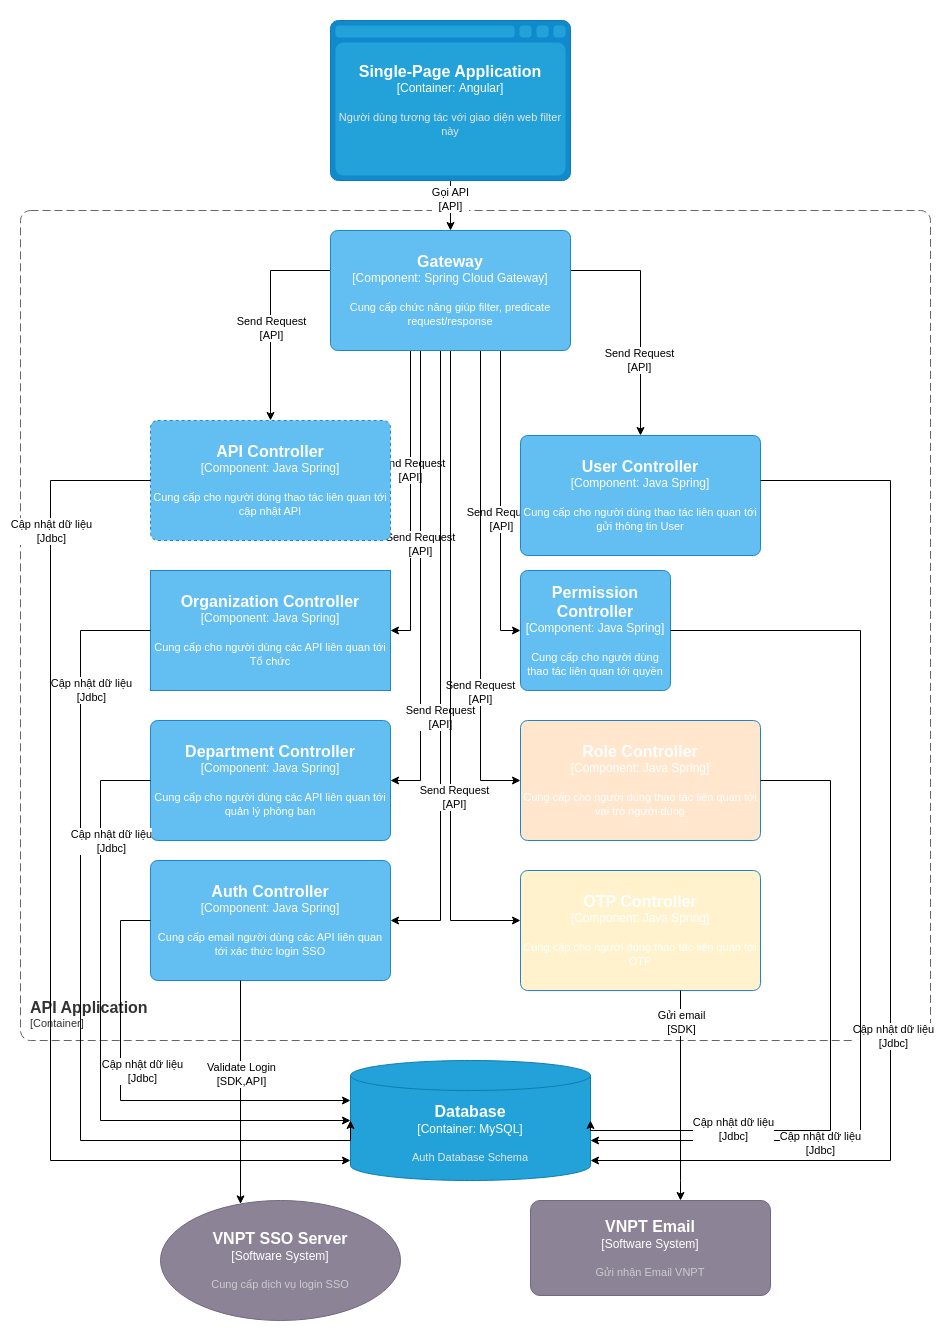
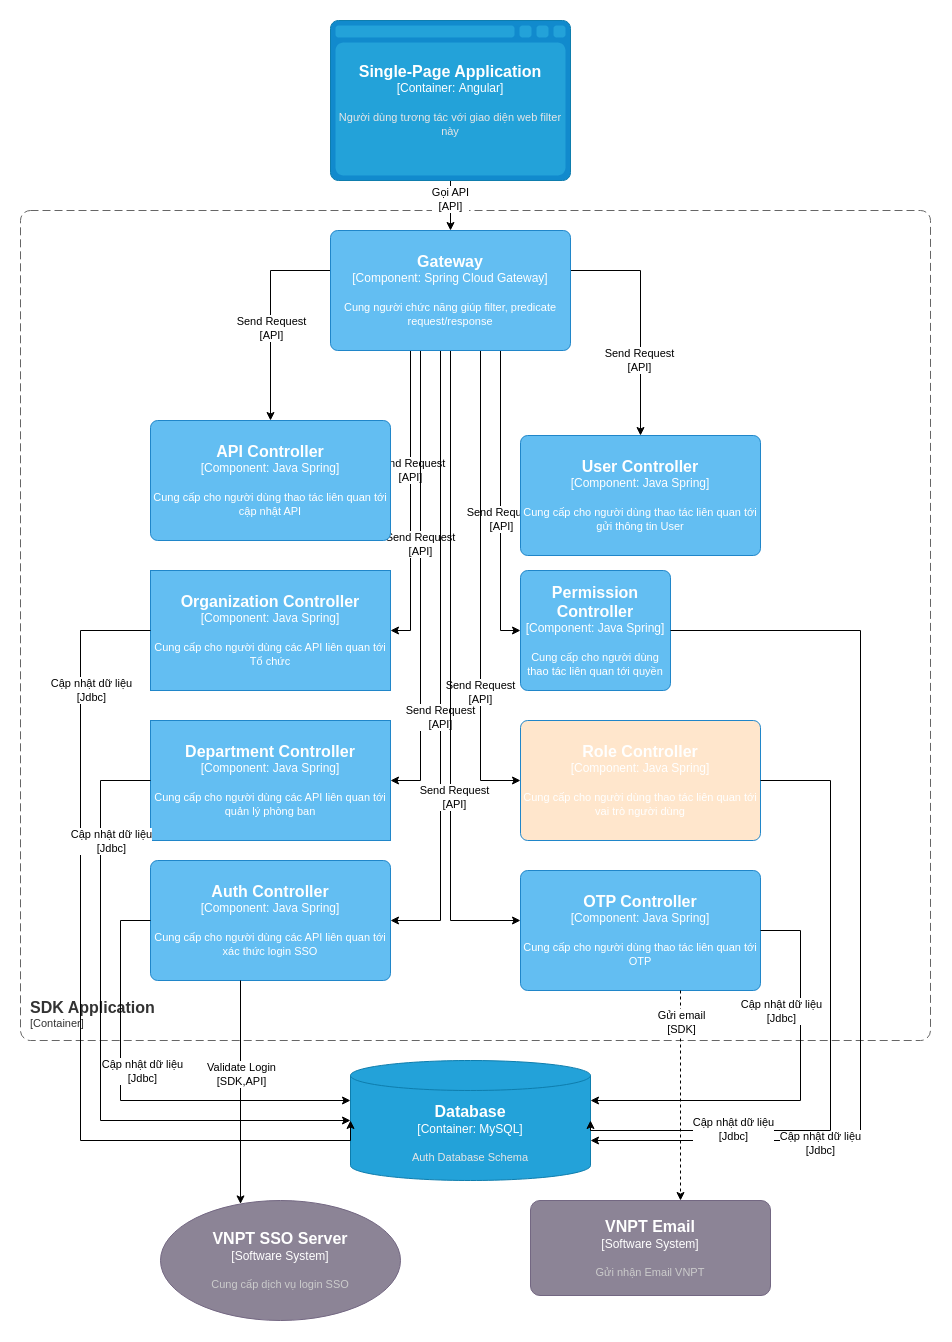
- <mxCell id="50" value="&lt;font style=&quot;font-size: 16px&quot;&gt;&lt;b&gt;Gateway&lt;/b&gt;&lt;/font&gt;&lt;div&gt;[Component: Spring Cloud Gateway]&lt;/div&gt;&lt;br&gt;&lt;div&gt;&lt;font style=&quot;font-size: 11px&quot;&gt;Cung cấp chức năng giúp filter, predicate request/response&lt;/font&gt;&lt;/div&gt;" style="rounded=1;whiteSpace=wrap;html=1;labelBackgroundColor=none;fillColor=#63BEF2;fontColor=#ffffff;align=center;arcSize=6;strokeColor=#2086C9;metaEdit=1;resizable=0;points=[[0.25,0,0],[0.5,0,0],[0.75,0,0],[1,0.25,0],[1,0.5,0],[1,0.75,0],[0.75,1,0],[0.5,1,0],[0.25,1,0],[0,0.75,0],[0,0.5,0],[0,0.25,0]];" vertex="1" parent="1"><mxGeometry x="330" y="230" width="240" height="120" as="geometry" /></mxCell>
+ <mxCell id="50" value="&lt;font style=&quot;font-size: 16px&quot;&gt;&lt;b&gt;Gateway&lt;/b&gt;&lt;/font&gt;&lt;div&gt;[Component: Spring Cloud Gateway]&lt;/div&gt;&lt;br&gt;&lt;div&gt;&lt;font style=&quot;font-size: 11px&quot;&gt;Cung người chức năng giúp filter, predicate request/response&lt;/font&gt;&lt;/div&gt;" style="rounded=1;whiteSpace=wrap;html=1;labelBackgroundColor=none;fillColor=#63BEF2;fontColor=#ffffff;align=center;arcSize=6;strokeColor=#2086C9;metaEdit=1;resizable=0;points=[[0.25,0,0],[0.5,0,0],[0.75,0,0],[1,0.25,0],[1,0.5,0],[1,0.75,0],[0.75,1,0],[0.5,1,0],[0.25,1,0],[0,0.75,0],[0,0.5,0],[0,0.25,0]];" vertex="1" parent="1"><mxGeometry x="330" y="230" width="240" height="120" as="geometry" /></mxCell>
- <mxCell id="19" value="&lt;font style=&quot;font-size: 16px&quot;&gt;&lt;b&gt;API Controller&lt;/b&gt;&lt;/font&gt;&lt;div&gt;[Component: Java Spring]&lt;/div&gt;&lt;br&gt;&lt;div&gt;&lt;font style=&quot;font-size: 11px&quot;&gt;Cung cấp cho người dùng thao tác liên quan tới cập nhật API&lt;/font&gt;&lt;/div&gt;" style="rounded=1;whiteSpace=wrap;html=1;labelBackgroundColor=none;fillColor=#63BEF2;fontColor=#ffffff;align=center;arcSize=6;strokeColor=#2086C9;metaEdit=1;resizable=0;points=[[0.25,0,0],[0.5,0,0],[0.75,0,0],[1,0.25,0],[1,0.5,0],[1,0.75,0],[0.75,1,0],[0.5,1,0],[0.25,1,0],[0,0.75,0],[0,0.5,0],[0,0.25,0]];dashed=1;" parent="1" vertex="1"><mxGeometry x="150" y="420" width="240" height="120" as="geometry" /></mxCell>
+ <mxCell id="19" value="&lt;font style=&quot;font-size: 16px&quot;&gt;&lt;b&gt;API Controller&lt;/b&gt;&lt;/font&gt;&lt;div&gt;[Component: Java Spring]&lt;/div&gt;&lt;br&gt;&lt;div&gt;&lt;font style=&quot;font-size: 11px&quot;&gt;Cung cấp cho người dùng thao tác liên quan tới cập nhật API&lt;/font&gt;&lt;/div&gt;" style="rounded=1;whiteSpace=wrap;html=1;labelBackgroundColor=none;fillColor=#63BEF2;fontColor=#ffffff;align=center;arcSize=6;strokeColor=#2086C9;metaEdit=1;resizable=0;points=[[0.25,0,0],[0.5,0,0],[0.75,0,0],[1,0.25,0],[1,0.5,0],[1,0.75,0],[0.75,1,0],[0.5,1,0],[0.25,1,0],[0,0.75,0],[0,0.5,0],[0,0.25,0]];" parent="1" vertex="1"><mxGeometry x="150" y="420" width="240" height="120" as="geometry" /></mxCell>
- <mxCell id="21" value="&lt;font style=&quot;font-size: 16px&quot;&gt;&lt;b&gt;Department Controller&lt;/b&gt;&lt;/font&gt;&lt;div&gt;[Component: Java Spring]&lt;/div&gt;&lt;br&gt;&lt;div&gt;&lt;font style=&quot;font-size: 11px&quot;&gt;Cung cấp cho người dùng các API liên quan tới quản lý phòng ban&lt;/font&gt;&lt;/div&gt;" style="rounded=1;whiteSpace=wrap;html=1;labelBackgroundColor=none;fillColor=#63BEF2;fontColor=#ffffff;align=center;arcSize=6;strokeColor=#2086C9;metaEdit=1;resizable=0;points=[[0.25,0,0],[0.5,0,0],[0.75,0,0],[1,0.25,0],[1,0.5,0],[1,0.75,0],[0.75,1,0],[0.5,1,0],[0.25,1,0],[0,0.75,0],[0,0.5,0],[0,0.25,0]];" parent="1" vertex="1"><mxGeometry x="150" y="720" width="240" height="120" as="geometry" /></mxCell>
+ <mxCell id="21" value="&lt;font style=&quot;font-size: 16px&quot;&gt;&lt;b&gt;Department Controller&lt;/b&gt;&lt;/font&gt;&lt;div&gt;[Component: Java Spring]&lt;/div&gt;&lt;br&gt;&lt;div&gt;&lt;font style=&quot;font-size: 11px&quot;&gt;Cung cấp cho người dùng các API liên quan tới quản lý phòng ban&lt;/font&gt;&lt;/div&gt;" style="whiteSpace=wrap;html=1;labelBackgroundColor=none;fillColor=#63BEF2;fontColor=#ffffff;align=center;arcSize=6;strokeColor=#2086C9;metaEdit=1;resizable=0;points=[[0.25,0,0],[0.5,0,0],[0.75,0,0],[1,0.25,0],[1,0.5,0],[1,0.75,0],[0.75,1,0],[0.5,1,0],[0.25,1,0],[0,0.75,0],[0,0.5,0],[0,0.25,0]];rounded=0;" parent="1" vertex="1"><mxGeometry x="150" y="720" width="240" height="120" as="geometry" /></mxCell>
- <mxCell id="39" style="edgeStyle=orthogonalEdgeStyle;rounded=0;orthogonalLoop=1;jettySize=auto;html=1;" parent="1" source="23" target="28" edge="1"><mxGeometry relative="1" as="geometry"><Array as="points"><mxPoint x="890" y="480" /><mxPoint x="890" y="1160" /></Array><mxPoint x="1140.043" y="540" as="sourcePoint" /></mxGeometry></mxCell>
- <mxCell id="40" value="Cập nhật dữ liệu&lt;br style=&quot;border-color: var(--border-color);&quot;&gt;[Jdbc]" style="edgeLabel;html=1;align=center;verticalAlign=middle;resizable=0;points=[];" parent="39" vertex="1" connectable="0"><mxGeometry x="0.234" y="2" relative="1" as="geometry"><mxPoint as="offset" /></mxGeometry></mxCell>
- <mxCell id="29" style="edgeStyle=orthogonalEdgeStyle;rounded=0;orthogonalLoop=1;jettySize=auto;html=1;" parent="1" source="19" target="28" edge="1"><mxGeometry relative="1" as="geometry"><Array as="points"><mxPoint x="50" y="480" /><mxPoint x="50" y="1160" /></Array><mxPoint x="-230.043" y="540" as="sourcePoint" /></mxGeometry></mxCell>
- <mxCell id="30" value="Cập nhật dữ liệu&lt;br style=&quot;border-color: var(--border-color);&quot;&gt;[Jdbc]" style="edgeLabel;html=1;align=center;verticalAlign=middle;resizable=0;points=[];" parent="29" vertex="1" connectable="0"><mxGeometry x="0.666" y="-1" relative="1" as="geometry"><mxPoint x="-120" y="-631" as="offset" /></mxGeometry></mxCell>
- <mxCell id="22" value="&lt;font style=&quot;font-size: 16px&quot;&gt;&lt;b&gt;Auth Controller&lt;/b&gt;&lt;/font&gt;&lt;div&gt;[Component: Java Spring]&lt;/div&gt;&lt;br&gt;&lt;div&gt;&lt;font style=&quot;font-size: 11px&quot;&gt;Cung cấp email người dùng các API liên quan tới xác thức login SSO&lt;/font&gt;&lt;/div&gt;" style="rounded=1;whiteSpace=wrap;html=1;labelBackgroundColor=none;fillColor=#63BEF2;fontColor=#ffffff;align=center;arcSize=6;strokeColor=#2086C9;metaEdit=1;resizable=0;points=[[0.25,0,0],[0.5,0,0],[0.75,0,0],[1,0.25,0],[1,0.5,0],[1,0.75,0],[0.75,1,0],[0.5,1,0],[0.25,1,0],[0,0.75,0],[0,0.5,0],[0,0.25,0]];" parent="1" vertex="1"><mxGeometry x="150" y="860" width="240" height="120" as="geometry" /></mxCell>
+ <mxCell id="22" value="&lt;font style=&quot;font-size: 16px&quot;&gt;&lt;b&gt;Auth Controller&lt;/b&gt;&lt;/font&gt;&lt;div&gt;[Component: Java Spring]&lt;/div&gt;&lt;br&gt;&lt;div&gt;&lt;font style=&quot;font-size: 11px&quot;&gt;Cung cấp cho người dùng các API liên quan tới xác thức login SSO&lt;/font&gt;&lt;/div&gt;" style="rounded=1;whiteSpace=wrap;html=1;labelBackgroundColor=none;fillColor=#63BEF2;fontColor=#ffffff;align=center;arcSize=6;strokeColor=#2086C9;metaEdit=1;resizable=0;points=[[0.25,0,0],[0.5,0,0],[0.75,0,0],[1,0.25,0],[1,0.5,0],[1,0.75,0],[0.75,1,0],[0.5,1,0],[0.25,1,0],[0,0.75,0],[0,0.5,0],[0,0.25,0]];" parent="1" vertex="1"><mxGeometry x="150" y="860" width="240" height="120" as="geometry" /></mxCell>
- <mxCell id="26" value="&lt;font style=&quot;font-size: 16px&quot;&gt;&lt;b&gt;OTP Controller&lt;/b&gt;&lt;/font&gt;&lt;div&gt;[Component: Java Spring]&lt;/div&gt;&lt;br&gt;&lt;div&gt;&lt;font style=&quot;font-size: 11px&quot;&gt;Cung cấp cho người dùng thao tác liên quan tới OTP&lt;/font&gt;&lt;/div&gt;" style="rounded=1;whiteSpace=wrap;html=1;labelBackgroundColor=none;fillColor=#fff2cc;fontColor=#ffffff;align=center;arcSize=6;strokeColor=#2086C9;metaEdit=1;resizable=0;points=[[0.25,0,0],[0.5,0,0],[0.75,0,0],[1,0.25,0],[1,0.5,0],[1,0.75,0],[0.75,1,0],[0.5,1,0],[0.25,1,0],[0,0.75,0],[0,0.5,0],[0,0.25,0]];" parent="1" vertex="1"><mxGeometry x="520" y="870" width="240" height="120" as="geometry" /></mxCell>
+ <mxCell id="26" value="&lt;font style=&quot;font-size: 16px&quot;&gt;&lt;b&gt;OTP Controller&lt;/b&gt;&lt;/font&gt;&lt;div&gt;[Component: Java Spring]&lt;/div&gt;&lt;br&gt;&lt;div&gt;&lt;font style=&quot;font-size: 11px&quot;&gt;Cung cấp cho người dùng thao tác liên quan tới OTP&lt;/font&gt;&lt;/div&gt;" style="rounded=1;whiteSpace=wrap;html=1;labelBackgroundColor=none;fillColor=#63BEF2;fontColor=#ffffff;align=center;arcSize=6;strokeColor=#2086C9;metaEdit=1;resizable=0;points=[[0.25,0,0],[0.5,0,0],[0.75,0,0],[1,0.25,0],[1,0.5,0],[1,0.75,0],[0.75,1,0],[0.5,1,0],[0.25,1,0],[0,0.75,0],[0,0.5,0],[0,0.25,0]];" parent="1" vertex="1"><mxGeometry x="520" y="870" width="240" height="120" as="geometry" /></mxCell>
- <mxCell id="2" value="&lt;font style=&quot;font-size: 16px&quot;&gt;&lt;b&gt;&lt;div style=&quot;text-align: left&quot;&gt;API Application&lt;/div&gt;&lt;/b&gt;&lt;/font&gt;&lt;div style=&quot;text-align: left&quot;&gt;[Container]&lt;/div&gt;" style="rounded=1;fontSize=11;whiteSpace=wrap;html=1;dashed=1;arcSize=20;fillColor=none;strokeColor=#666666;fontColor=#333333;labelBackgroundColor=none;align=left;verticalAlign=bottom;labelBorderColor=none;spacingTop=0;spacing=10;dashPattern=8 4;metaEdit=1;rotatable=0;perimeter=rectanglePerimeter;noLabel=0;labelPadding=0;allowArrows=0;connectable=0;expand=0;recursiveResize=0;editable=1;pointerEvents=0;absoluteArcSize=1;points=[[0.25,0,0],[0.5,0,0],[0.75,0,0],[1,0.25,0],[1,0.5,0],[1,0.75,0],[0.75,1,0],[0.5,1,0],[0.25,1,0],[0,0.75,0],[0,0.5,0],[0,0.25,0]];" parent="1" vertex="1"><mxGeometry x="20" y="210" width="910" height="830" as="geometry" /></mxCell>
+ <mxCell id="2" value="&lt;font style=&quot;font-size: 16px&quot;&gt;&lt;b&gt;&lt;div style=&quot;text-align: left&quot;&gt;SDK Application&lt;/div&gt;&lt;/b&gt;&lt;/font&gt;&lt;div style=&quot;text-align: left&quot;&gt;[Container]&lt;/div&gt;" style="rounded=1;fontSize=11;whiteSpace=wrap;html=1;dashed=1;arcSize=20;fillColor=none;strokeColor=#666666;fontColor=#333333;labelBackgroundColor=none;align=left;verticalAlign=bottom;labelBorderColor=none;spacingTop=0;spacing=10;dashPattern=8 4;metaEdit=1;rotatable=0;perimeter=rectanglePerimeter;noLabel=0;labelPadding=0;allowArrows=0;connectable=0;expand=0;recursiveResize=0;editable=1;pointerEvents=0;absoluteArcSize=1;points=[[0.25,0,0],[0.5,0,0],[0.75,0,0],[1,0.25,0],[1,0.5,0],[1,0.75,0],[0.75,1,0],[0.5,1,0],[0.25,1,0],[0,0.75,0],[0,0.5,0],[0,0.25,0]];" parent="1" vertex="1"><mxGeometry x="20" y="210" width="910" height="830" as="geometry" /></mxCell>
+ <mxCell id="45" style="edgeStyle=orthogonalEdgeStyle;rounded=0;orthogonalLoop=1;jettySize=auto;html=1;" parent="1" source="26" target="28" edge="1"><mxGeometry relative="1" as="geometry"><Array as="points"><mxPoint x="800" y="930" /><mxPoint x="800" y="1100" /></Array><mxPoint x="1000.043" y="990" as="sourcePoint" /></mxGeometry></mxCell>
+ <mxCell id="46" value="Cập nhật dữ liệu&lt;br style=&quot;border-color: var(--border-color);&quot;&gt;[Jdbc]" style="edgeLabel;html=1;align=center;verticalAlign=middle;resizable=0;points=[];" parent="45" vertex="1" connectable="0"><mxGeometry x="0.787" y="-1" relative="1" as="geometry"><mxPoint x="145" y="-89" as="offset" /></mxGeometry></mxCell>
- <mxCell id="47" style="edgeStyle=orthogonalEdgeStyle;rounded=0;orthogonalLoop=1;jettySize=auto;html=1;" parent="1" source="26" target="27" edge="1"><mxGeometry relative="1" as="geometry"><mxPoint x="930" y="990" as="sourcePoint" /><Array as="points"><mxPoint x="680" y="1180" /><mxPoint x="680" y="1180" /></Array></mxGeometry></mxCell>
+ <mxCell id="47" style="edgeStyle=orthogonalEdgeStyle;rounded=0;orthogonalLoop=1;jettySize=auto;html=1;dashed=1;" parent="1" source="26" target="27" edge="1"><mxGeometry relative="1" as="geometry"><mxPoint x="930" y="990" as="sourcePoint" /><Array as="points"><mxPoint x="680" y="1180" /><mxPoint x="680" y="1180" /></Array></mxGeometry></mxCell>
